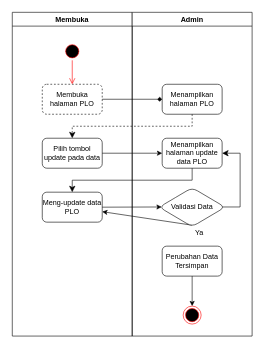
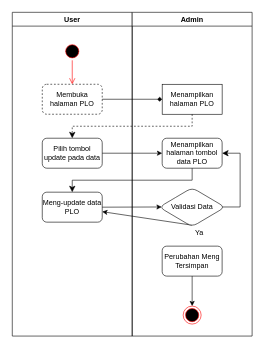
- <mxCell id="2" value="Membuka" style="swimlane;whiteSpace=wrap;html=1;" parent="1" vertex="1"><mxGeometry x="20" y="20" width="200" height="540" as="geometry" /></mxCell>
+ <mxCell id="2" value="User" style="swimlane;whiteSpace=wrap;html=1;" parent="1" vertex="1"><mxGeometry x="20" y="20" width="200" height="540" as="geometry" /></mxCell>
- <mxCell id="9" value="Menampilkan halaman PLO" style="rounded=1;whiteSpace=wrap;html=1;" parent="8" vertex="1"><mxGeometry x="50" y="120" width="100" height="50" as="geometry" /></mxCell>
+ <mxCell id="9" value="Menampilkan halaman PLO" style="whiteSpace=wrap;html=1;rounded=0;" parent="8" vertex="1"><mxGeometry x="50" y="120" width="100" height="50" as="geometry" /></mxCell>
- <mxCell id="10" value="Menampilkan halaman update data PLO" style="rounded=1;whiteSpace=wrap;html=1;" parent="8" vertex="1"><mxGeometry x="50" y="210" width="100" height="50" as="geometry" /></mxCell>
+ <mxCell id="10" value="Menampilkan halaman tombol data PLO" style="rounded=1;whiteSpace=wrap;html=1;" parent="8" vertex="1"><mxGeometry x="50" y="210" width="100" height="50" as="geometry" /></mxCell>
- <mxCell id="15" value="Perubahan Data Tersimpan" style="rounded=1;whiteSpace=wrap;html=1;" parent="8" vertex="1"><mxGeometry x="50" y="390" width="100" height="50" as="geometry" /></mxCell>
+ <mxCell id="15" value="Perubahan Meng Tersimpan" style="rounded=1;whiteSpace=wrap;html=1;" parent="8" vertex="1"><mxGeometry x="50" y="390" width="100" height="50" as="geometry" /></mxCell>
